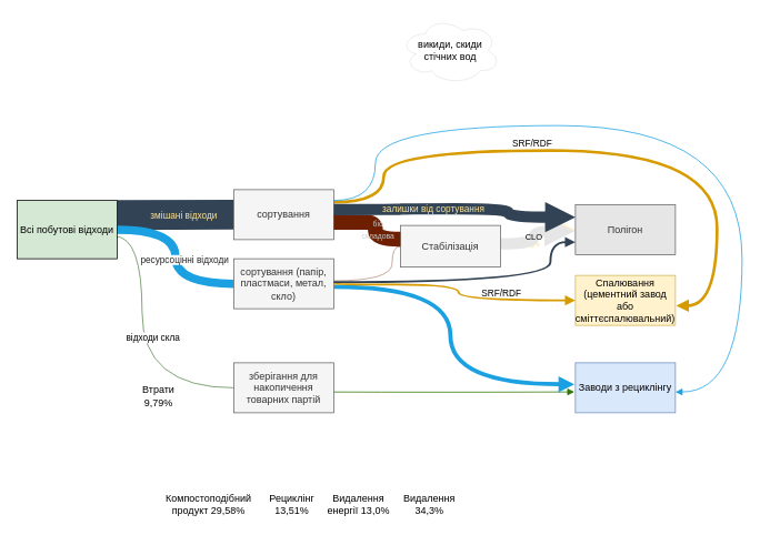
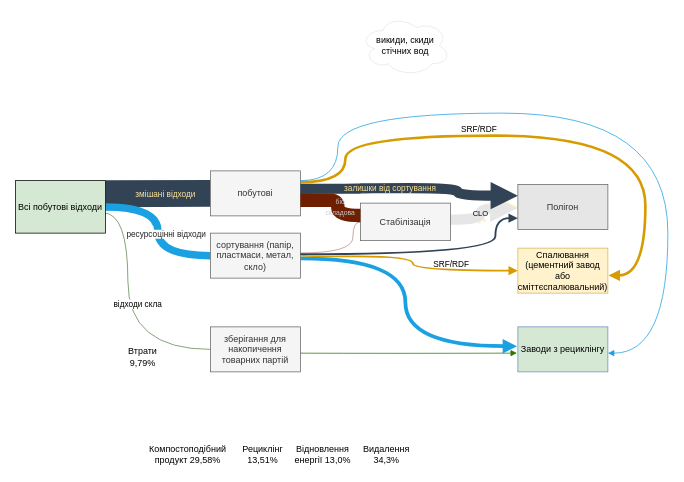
- <mxCell id="12" value="сортування" style="rounded=0;whiteSpace=wrap;html=1;fillColor=#f5f5f5;fontColor=#333333;strokeColor=#666666;" vertex="1" parent="1"><mxGeometry x="280" y="227" width="120" height="60" as="geometry" /></mxCell>
+ <mxCell id="12" value="побутові" style="rounded=0;whiteSpace=wrap;html=1;fillColor=#f5f5f5;fontColor=#333333;strokeColor=#666666;" vertex="1" parent="1"><mxGeometry x="280" y="227" width="120" height="60" as="geometry" /></mxCell>
- <mxCell id="17" value="Заводи з рециклінгу" style="whiteSpace=wrap;html=1;fillColor=#dae8fc;strokeColor=#6c8ebf;rounded=0;" vertex="1" parent="1"><mxGeometry x="690" y="435" width="120" height="60" as="geometry" /></mxCell>
+ <mxCell id="17" value="Заводи з рециклінгу" style="whiteSpace=wrap;html=1;fillColor=#d5e8d4;strokeColor=#6c8ebf;rounded=0;" vertex="1" parent="1"><mxGeometry x="690" y="435" width="120" height="60" as="geometry" /></mxCell>
- <mxCell id="33" value="Видалення енергії 13,0%" style="text;strokeColor=none;align=center;fillColor=none;html=1;verticalAlign=middle;whiteSpace=wrap;rounded=0;" vertex="1" parent="1"><mxGeometry x="380" y="590" width="100" height="30" as="geometry" /></mxCell>
+ <mxCell id="33" value="Відновлення енергії 13,0%" style="text;strokeColor=none;align=center;fillColor=none;html=1;verticalAlign=middle;whiteSpace=wrap;rounded=0;" vertex="1" parent="1"><mxGeometry x="380" y="590" width="100" height="30" as="geometry" /></mxCell>
